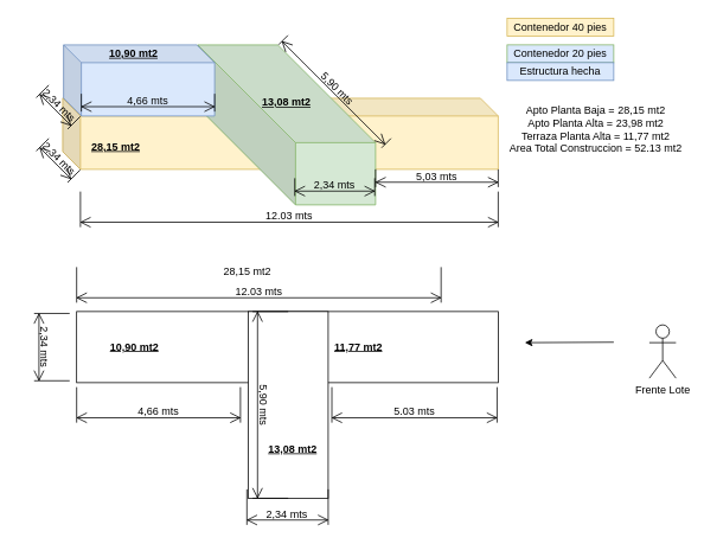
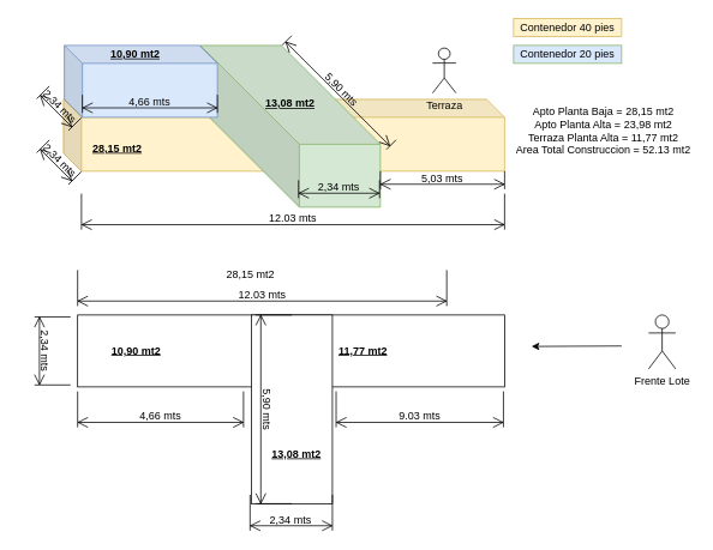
+ <mxCell id="24" value="Terraza" style="shape=umlActor;verticalLabelPosition=bottom;verticalAlign=top;html=1;outlineConnect=0;" vertex="1" parent="1"><mxGeometry x="480" y="53" width="26" height="50" as="geometry" /></mxCell>
- <mxCell id="31" value="Estructura hecha" style="rounded=0;whiteSpace=wrap;html=1;fillColor=#dae8fc;strokeColor=#6c8ebf;" vertex="1" parent="1"><mxGeometry x="570" y="70" width="120" height="20" as="geometry" /></mxCell>
- <mxCell id="32" value="Frente Lote" style="shape=umlActor;verticalLabelPosition=bottom;verticalAlign=top;html=1;outlineConnect=0;" vertex="1" parent="1"><mxGeometry x="730" y="365" width="30" height="60" as="geometry" /></mxCell>
+ <mxCell id="32" value="Frente Lote" style="shape=umlActor;verticalLabelPosition=bottom;verticalAlign=top;html=1;outlineConnect=0;" vertex="1" parent="1"><mxGeometry x="720" y="350" width="30" height="60" as="geometry" /></mxCell>
- <mxCell id="27" value="5.03 mts" style="shape=dimension;whiteSpace=wrap;html=1;align=center;points=[];verticalAlign=bottom;spacingBottom=3;labelBackgroundColor=none;" vertex="1" parent="1"><mxGeometry x="372.86" y="435" width="185.87" height="40" as="geometry" /></mxCell>
+ <mxCell id="27" value="9.03 mts" style="shape=dimension;whiteSpace=wrap;html=1;align=center;points=[];verticalAlign=bottom;spacingBottom=3;labelBackgroundColor=none;" vertex="1" parent="1"><mxGeometry x="372.86" y="435" width="185.87" height="40" as="geometry" /></mxCell>
